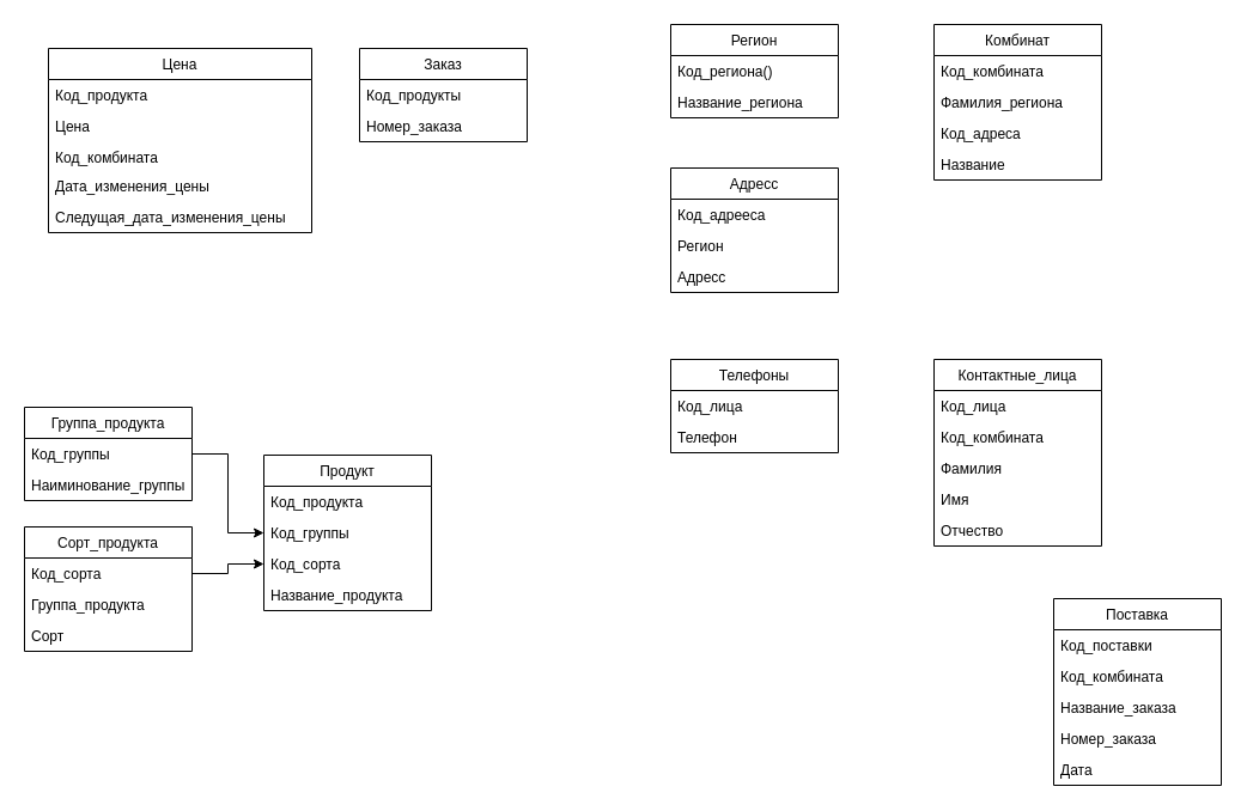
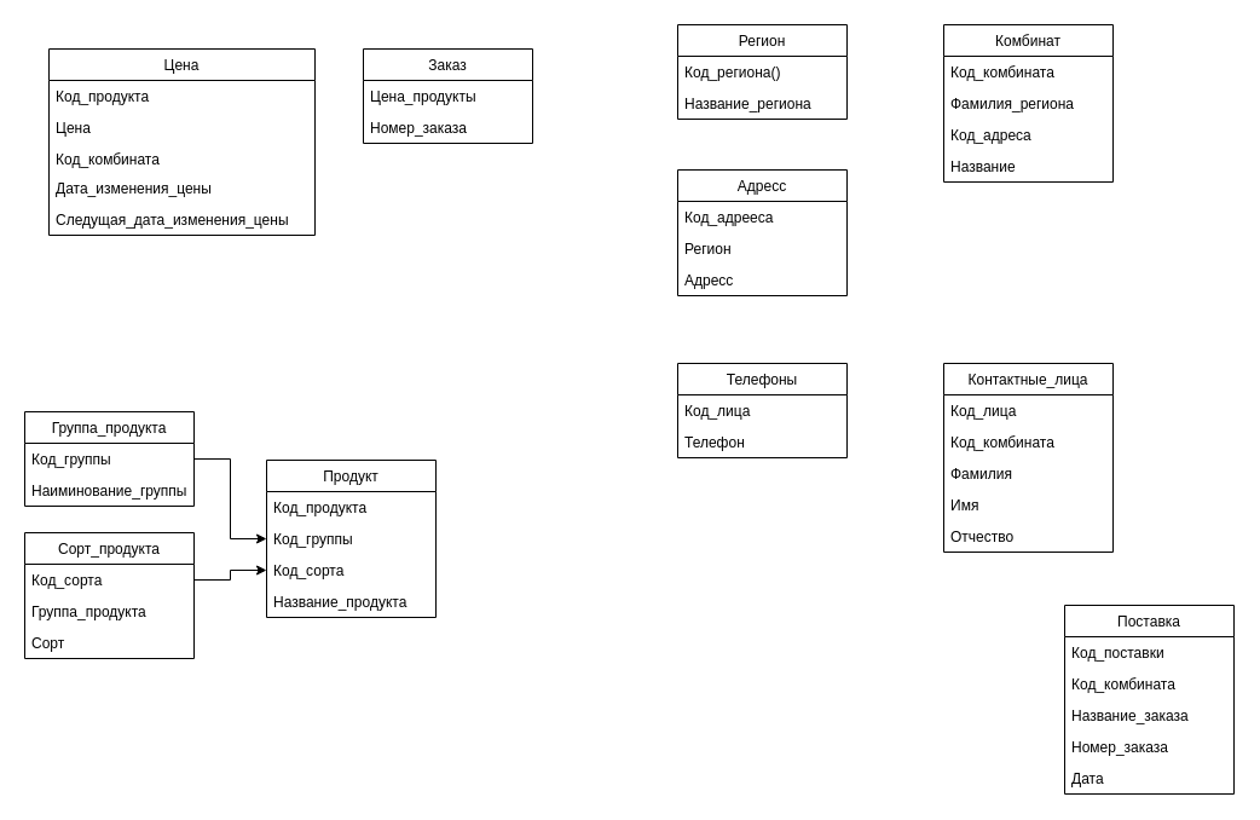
- <mxCell id="36" value="Код_продукты" style="text;strokeColor=none;fillColor=none;align=left;verticalAlign=top;spacingLeft=4;spacingRight=4;overflow=hidden;rotatable=0;points=[[0,0.5],[1,0.5]];portConstraint=eastwest;" vertex="1" parent="35"><mxGeometry y="26" width="140" height="26" as="geometry" /></mxCell>
+ <mxCell id="36" value="Цена_продукты" style="text;strokeColor=none;fillColor=none;align=left;verticalAlign=top;spacingLeft=4;spacingRight=4;overflow=hidden;rotatable=0;points=[[0,0.5],[1,0.5]];portConstraint=eastwest;" vertex="1" parent="35"><mxGeometry y="26" width="140" height="26" as="geometry" /></mxCell>
